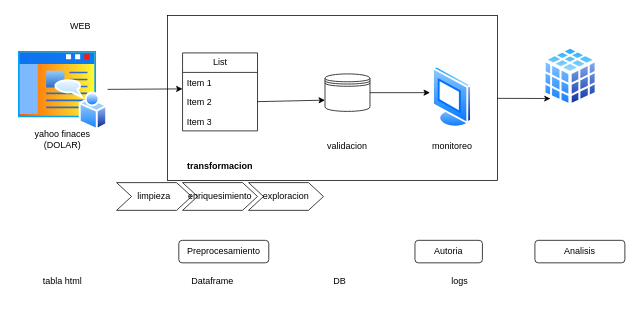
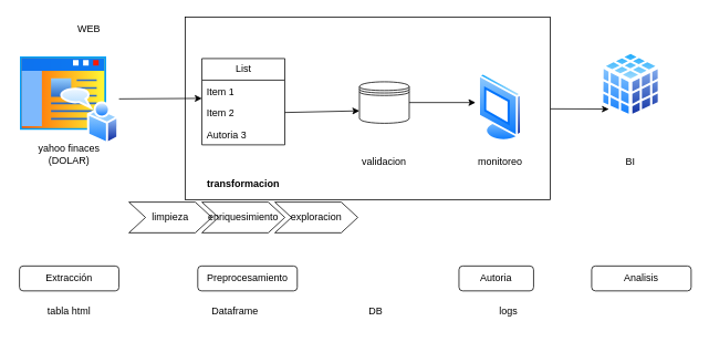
- <mxCell id="18" value="Item 3" style="text;strokeColor=none;fillColor=none;align=left;verticalAlign=top;spacingLeft=4;spacingRight=4;overflow=hidden;rotatable=0;points=[[0,0.5],[1,0.5]];portConstraint=eastwest;whiteSpace=wrap;html=1;" vertex="1" parent="15"><mxGeometry y="78" width="100" height="26" as="geometry" /></mxCell>
+ <mxCell id="18" value="Autoria 3" style="text;strokeColor=none;fillColor=none;align=left;verticalAlign=top;spacingLeft=4;spacingRight=4;overflow=hidden;rotatable=0;points=[[0,0.5],[1,0.5]];portConstraint=eastwest;whiteSpace=wrap;html=1;" vertex="1" parent="15"><mxGeometry y="78" width="100" height="26" as="geometry" /></mxCell>
+ <mxCell id="31" value="BI" style="text;html=1;align=center;verticalAlign=middle;whiteSpace=wrap;rounded=0;" vertex="1" parent="1"><mxGeometry x="730.35" y="180" width="60" height="30" as="geometry" /></mxCell>
+ <mxCell id="2" value="Extracción" style="rounded=1;whiteSpace=wrap;html=1;" vertex="1" parent="1"><mxGeometry x="23" y="320" width="120" height="30" as="geometry" /></mxCell>
